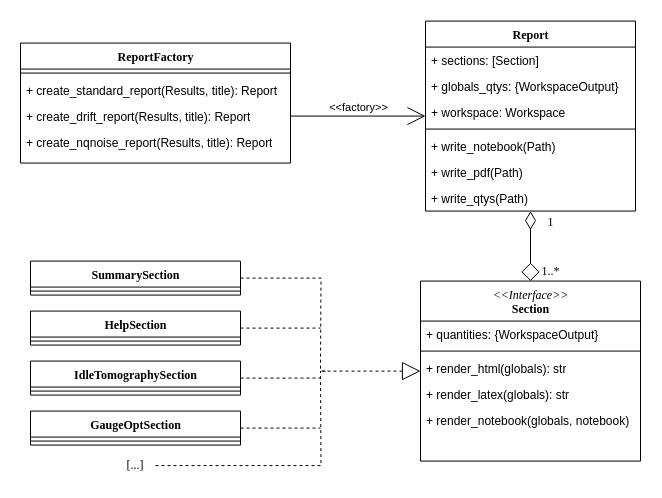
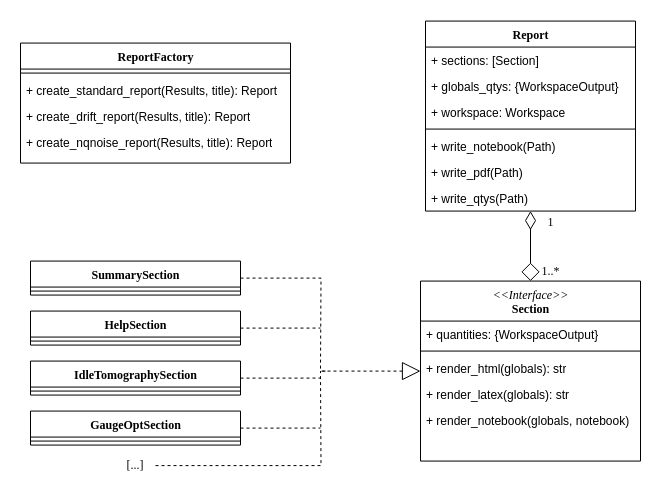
- <mxCell id="15" value="&amp;lt;&amp;lt;factory&amp;gt;&amp;gt;" style="edgeStyle=orthogonalEdgeStyle;rounded=0;orthogonalLoop=1;jettySize=auto;html=1;endArrow=open;endFill=0;labelPosition=center;verticalLabelPosition=top;align=center;verticalAlign=bottom;endSize=16;startSize=8;" parent="1" source="5" target="7" edge="1"><mxGeometry relative="1" as="geometry" /></mxCell>
